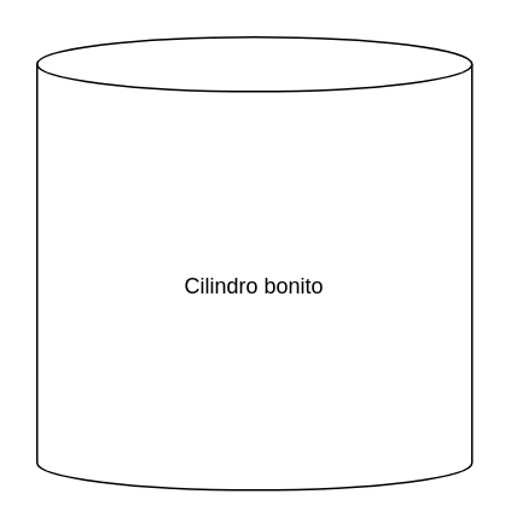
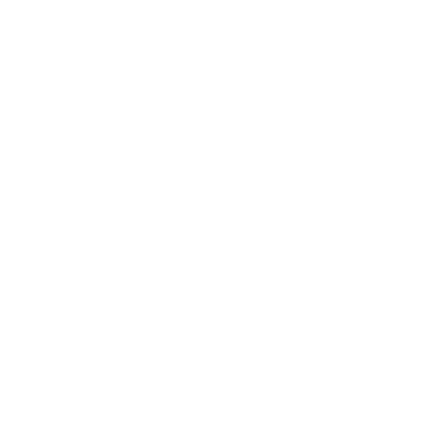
- <mxCell id="2" value="Cilindro bonito" style="shape=cylinder3;whiteSpace=wrap;html=1;boundedLbl=1;backgroundOutline=1;size=15;" parent="1" vertex="1"><mxGeometry x="20" y="20" width="240" height="250" as="geometry" /></mxCell>
